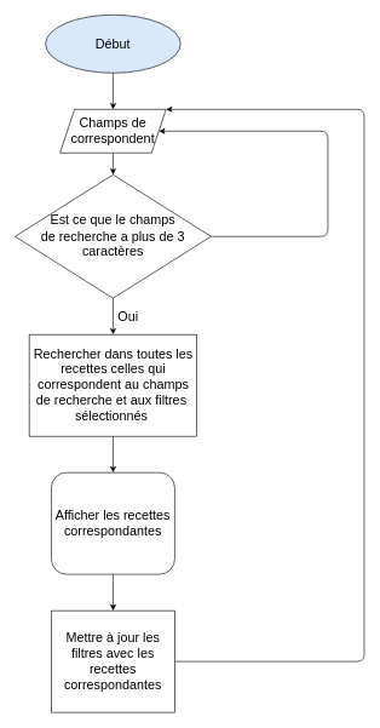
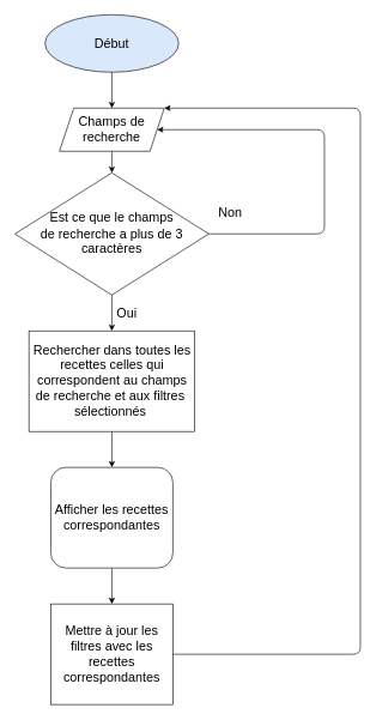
- <mxCell id="5" value="Champs de correspondent" style="shape=parallelogram;perimeter=parallelogramPerimeter;whiteSpace=wrap;html=1;fixedSize=1;fontSize=18;" parent="1" vertex="1"><mxGeometry x="82" y="150" width="146" height="60" as="geometry" /></mxCell>
+ <mxCell id="5" value="Champs de recherche" style="shape=parallelogram;perimeter=parallelogramPerimeter;whiteSpace=wrap;html=1;fixedSize=1;fontSize=18;" parent="1" vertex="1"><mxGeometry x="82" y="150" width="146" height="60" as="geometry" /></mxCell>
+ <mxCell id="10" value="Non" style="text;html=1;strokeColor=none;fillColor=none;align=center;verticalAlign=middle;whiteSpace=wrap;rounded=0;fontSize=18;" vertex="1" parent="1"><mxGeometry x="290" y="280" width="60" height="30" as="geometry" /></mxCell>
